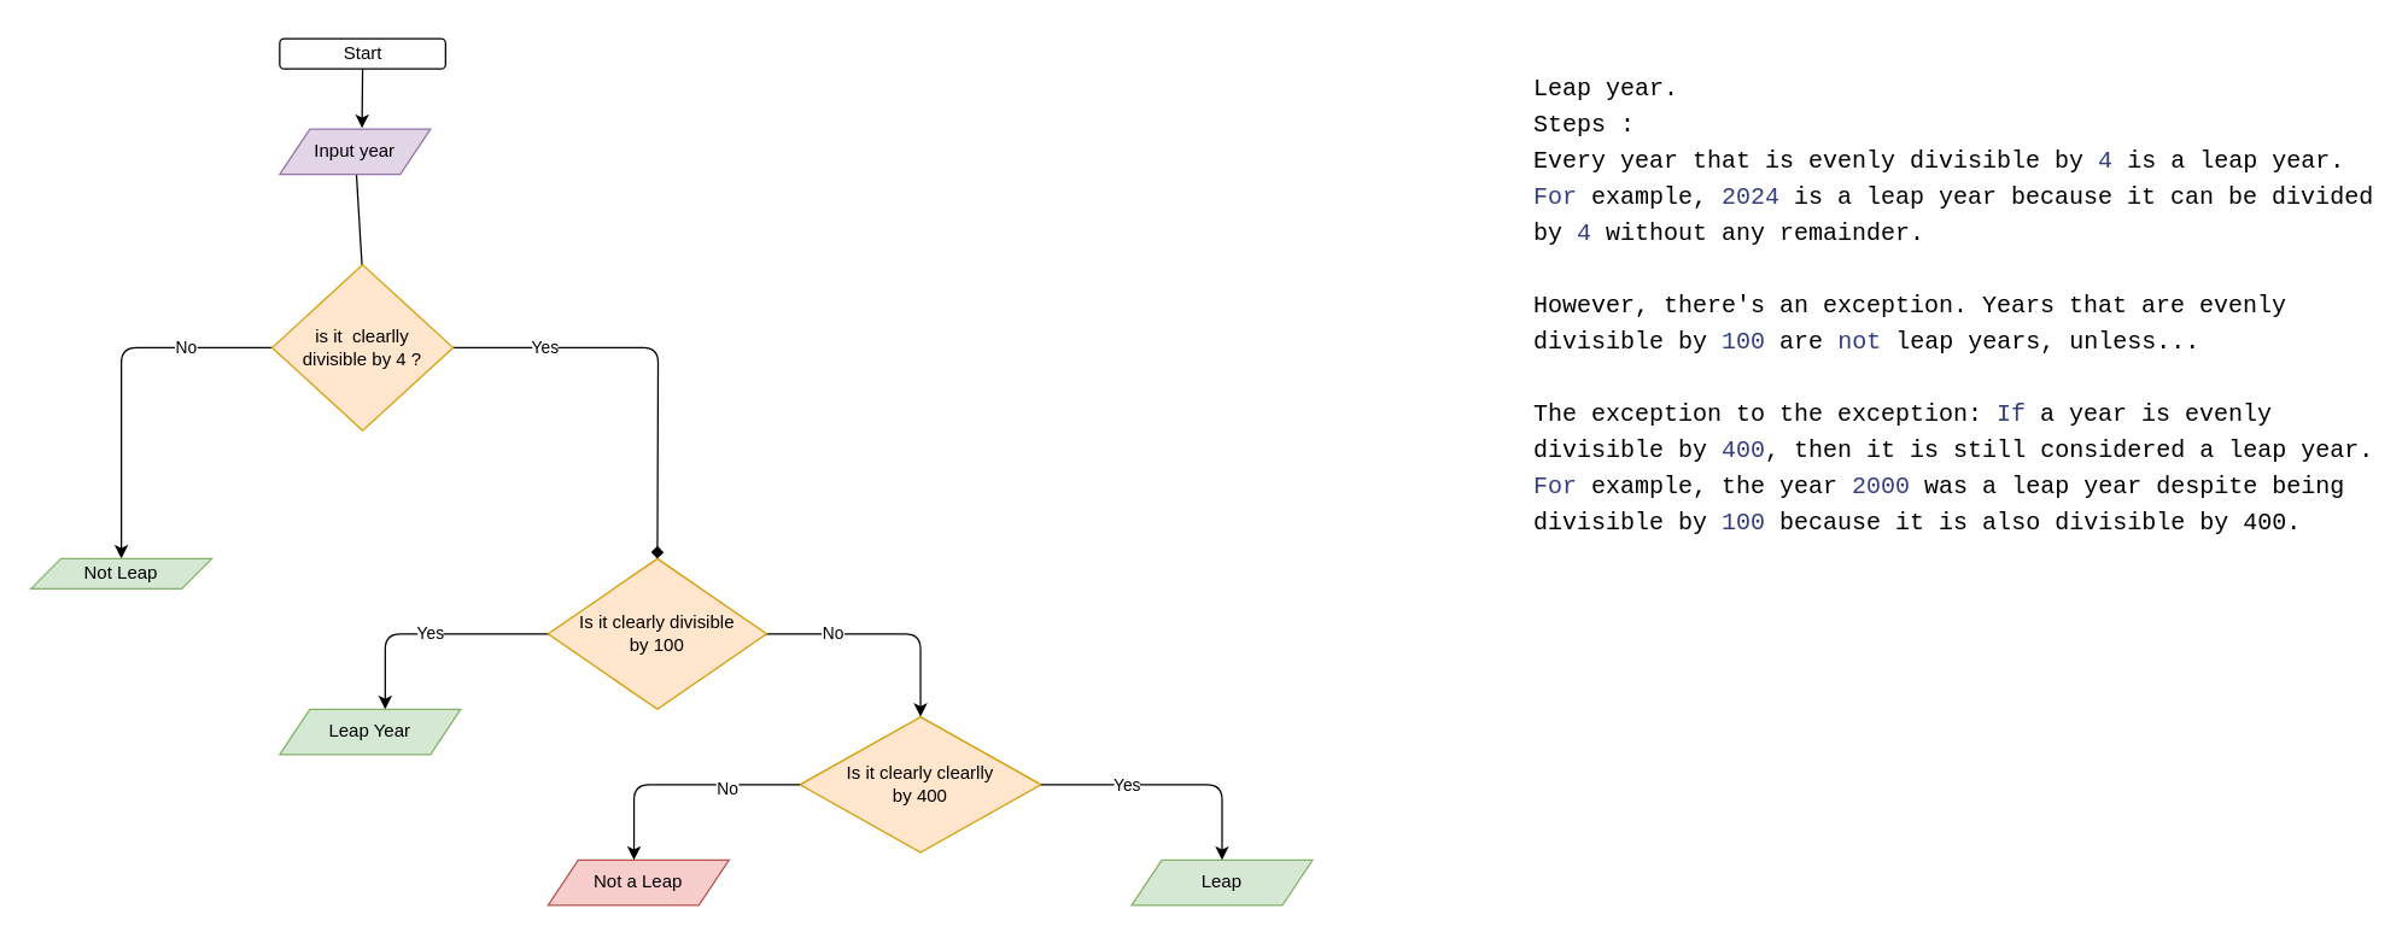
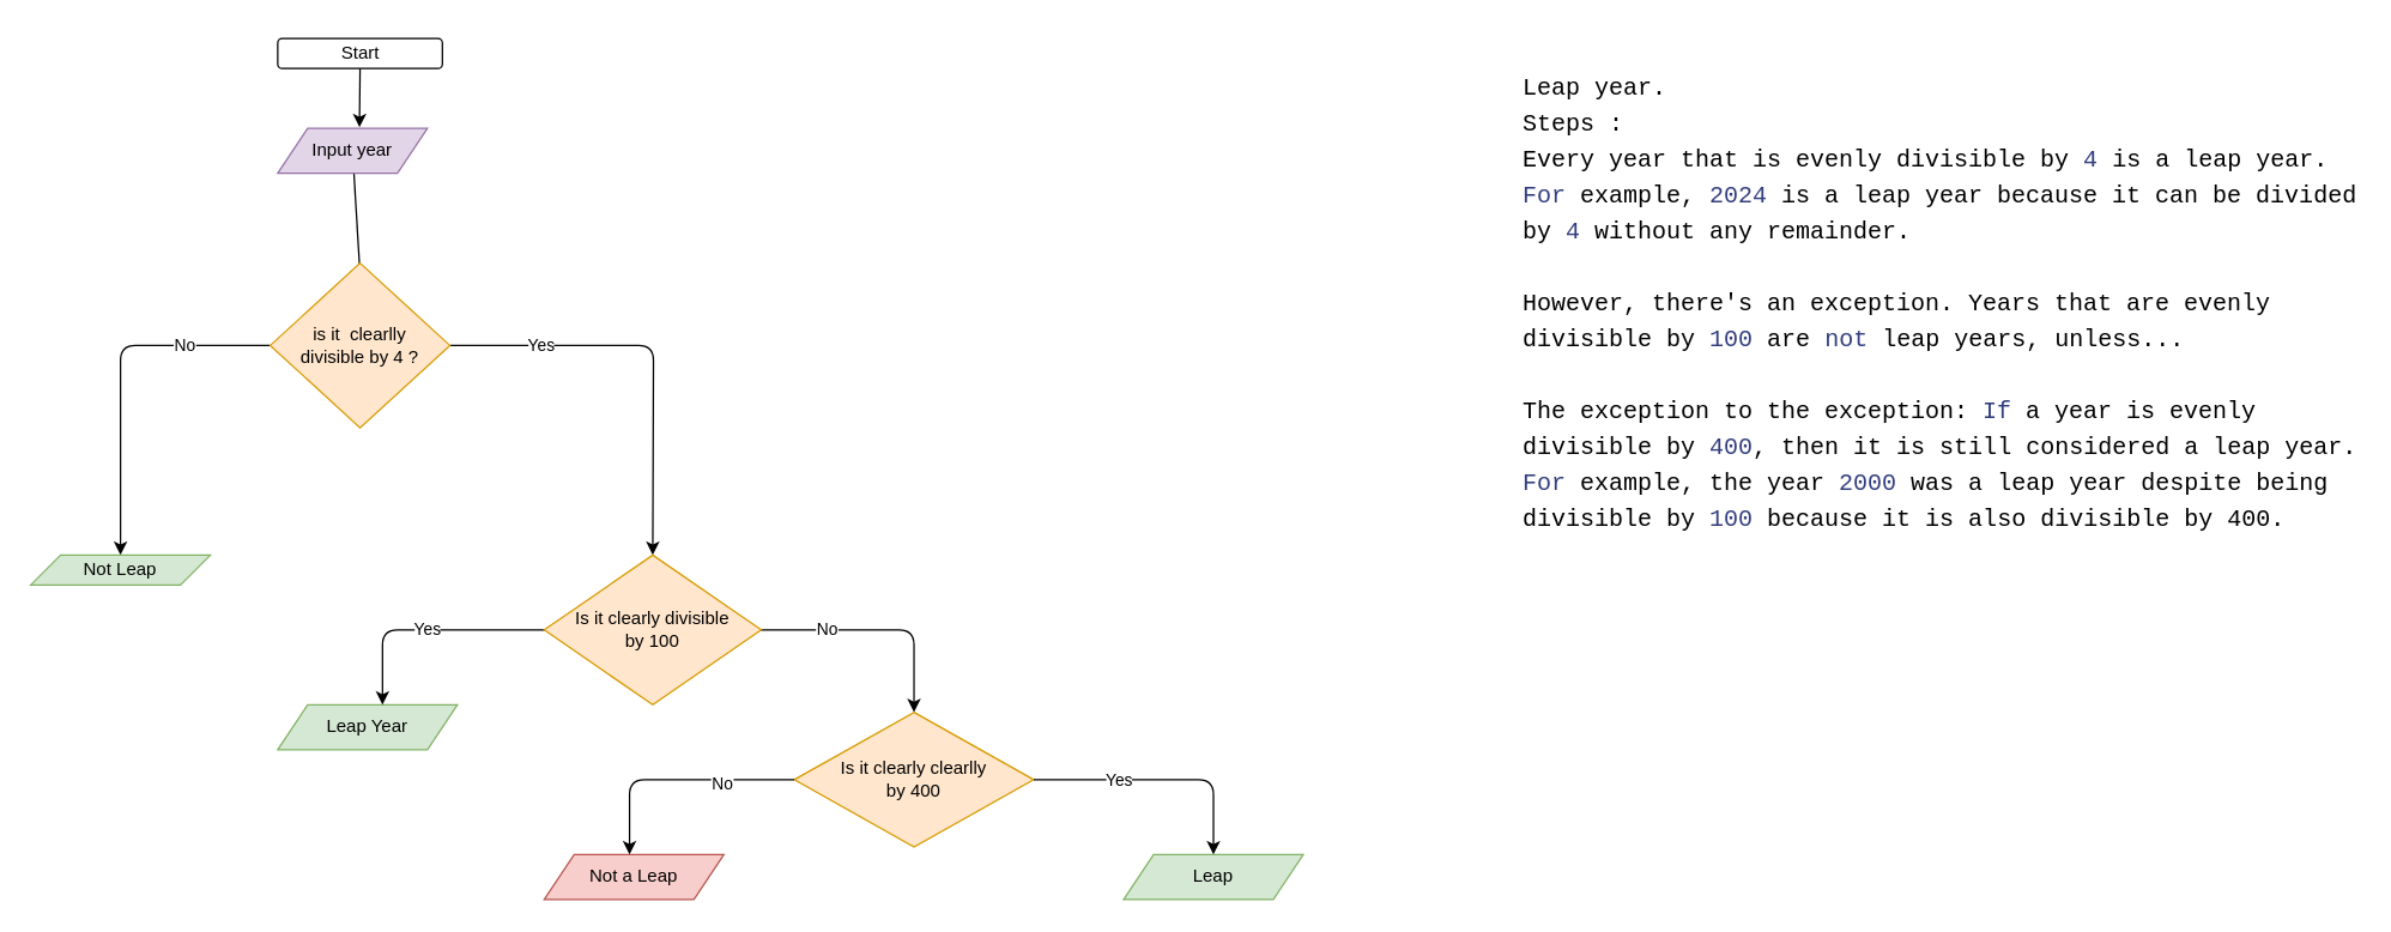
- <mxCell id="7" style="edgeStyle=none;html=1;entryX=0.5;entryY=0;entryDx=0;entryDy=0;endArrow=diamond;" edge="1" parent="1" source="11" target="25"><mxGeometry relative="1" as="geometry"><mxPoint x="437.5" y="315" as="targetPoint" /><Array as="points"><mxPoint x="436" y="230" /></Array></mxGeometry></mxCell>
+ <mxCell id="7" style="edgeStyle=none;html=1;entryX=0.5;entryY=0;entryDx=0;entryDy=0;" edge="1" parent="1" source="11" target="25"><mxGeometry relative="1" as="geometry"><mxPoint x="437.5" y="315" as="targetPoint" /><Array as="points"><mxPoint x="436" y="230" /></Array></mxGeometry></mxCell>
